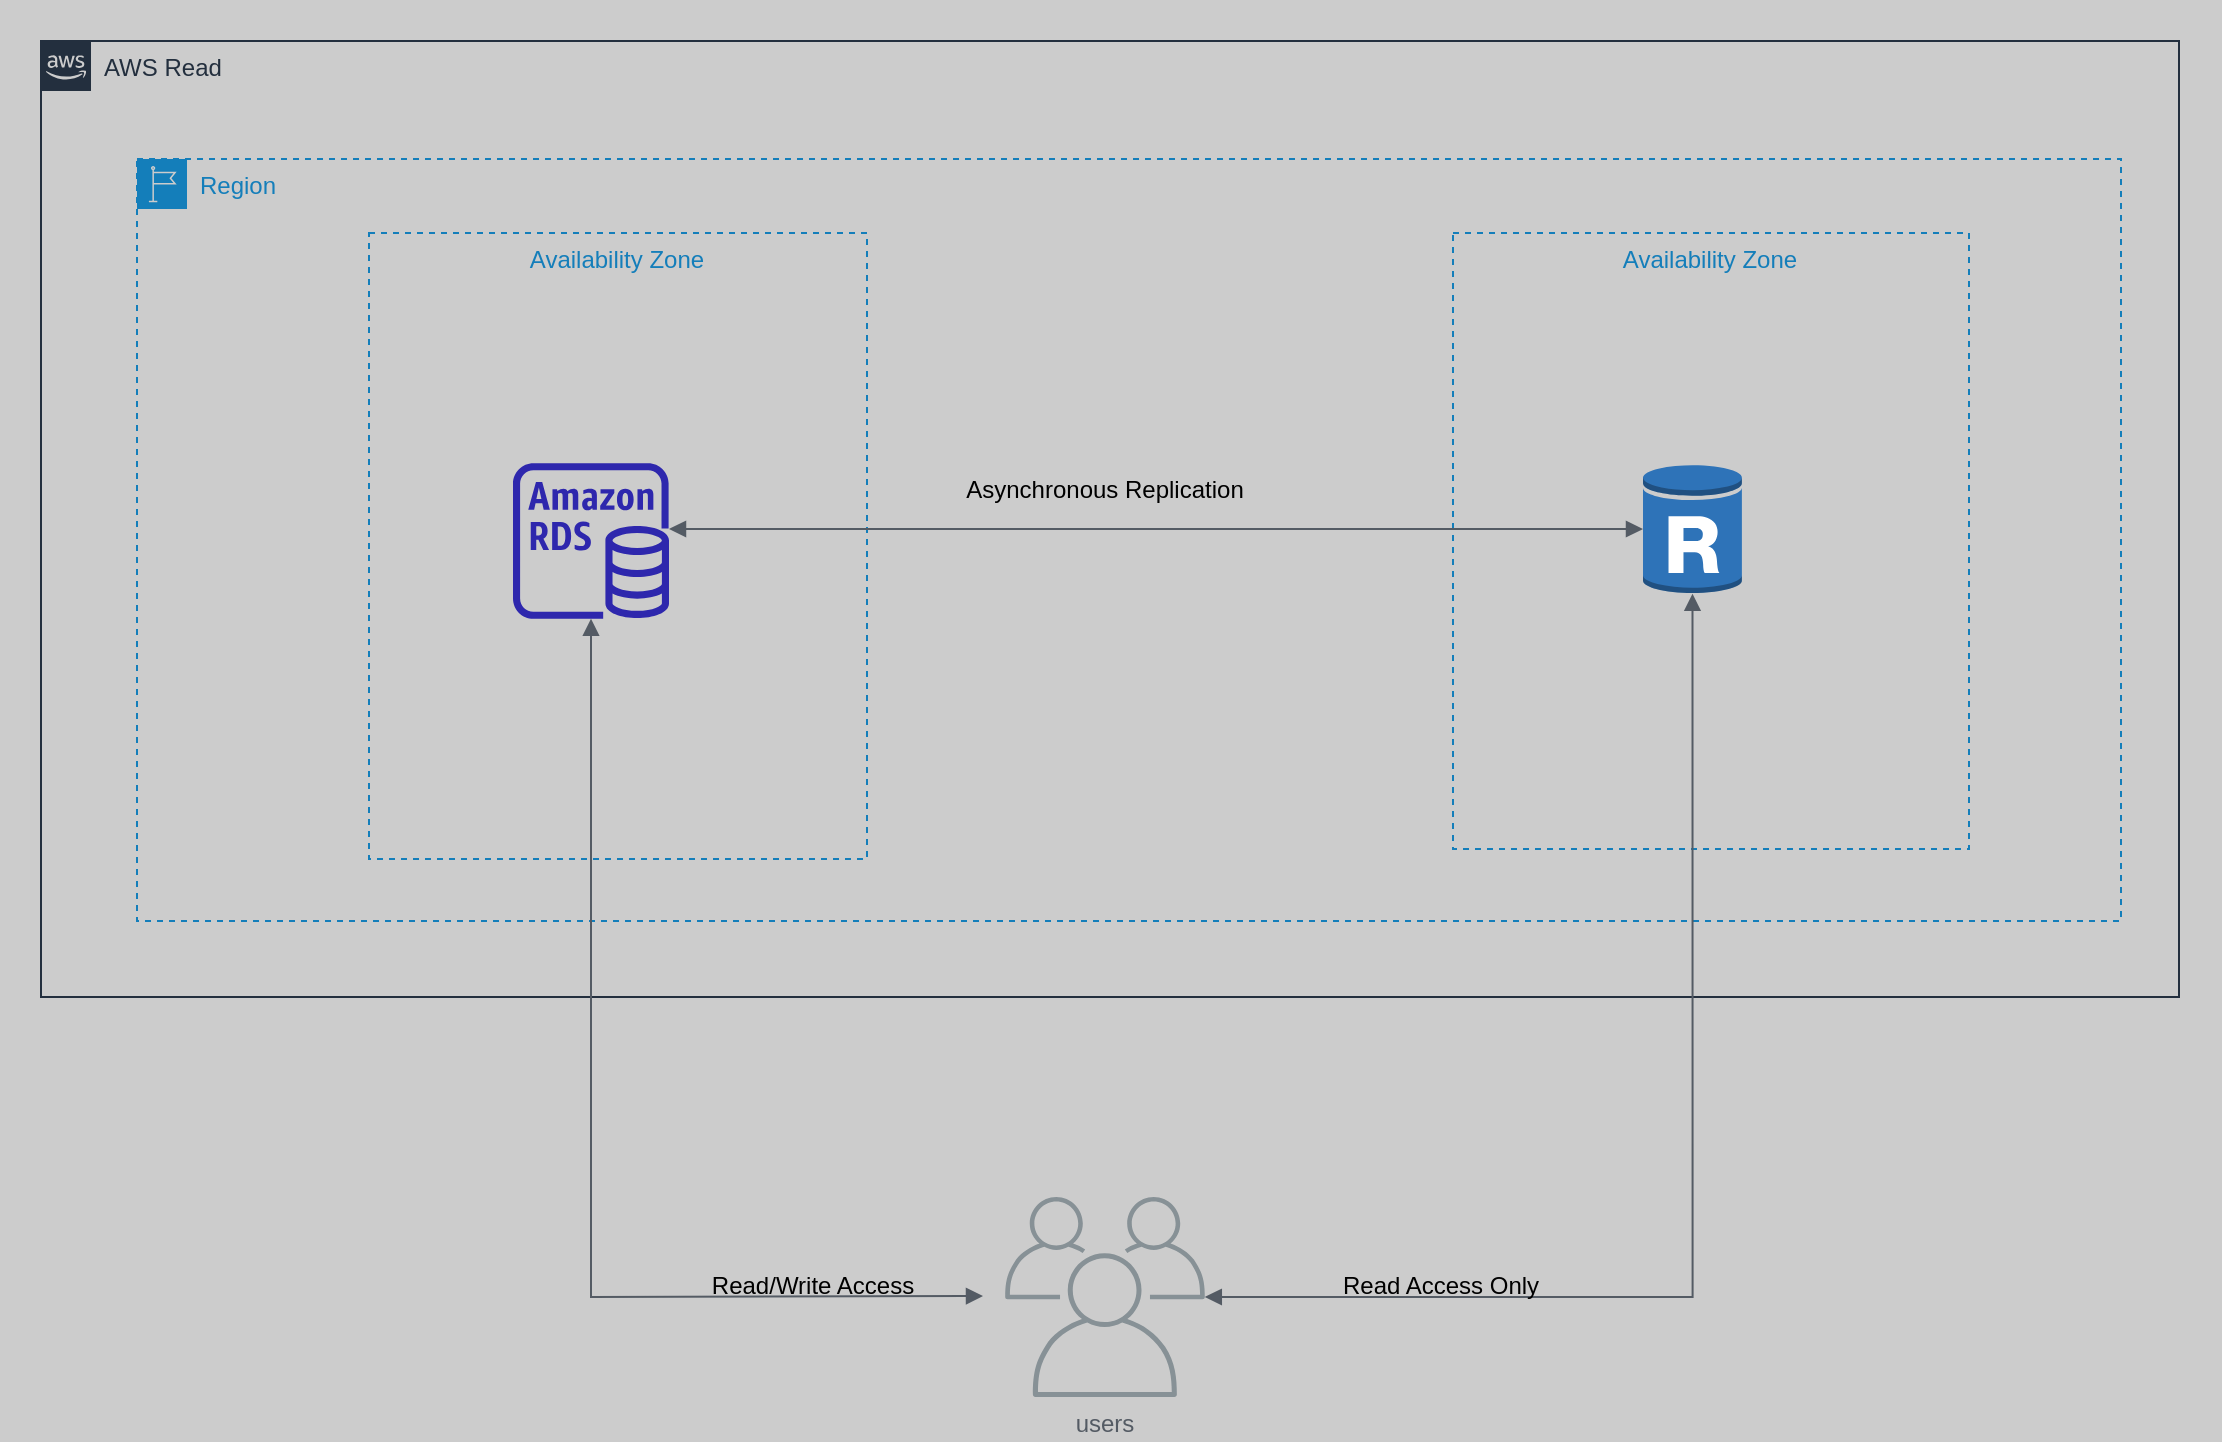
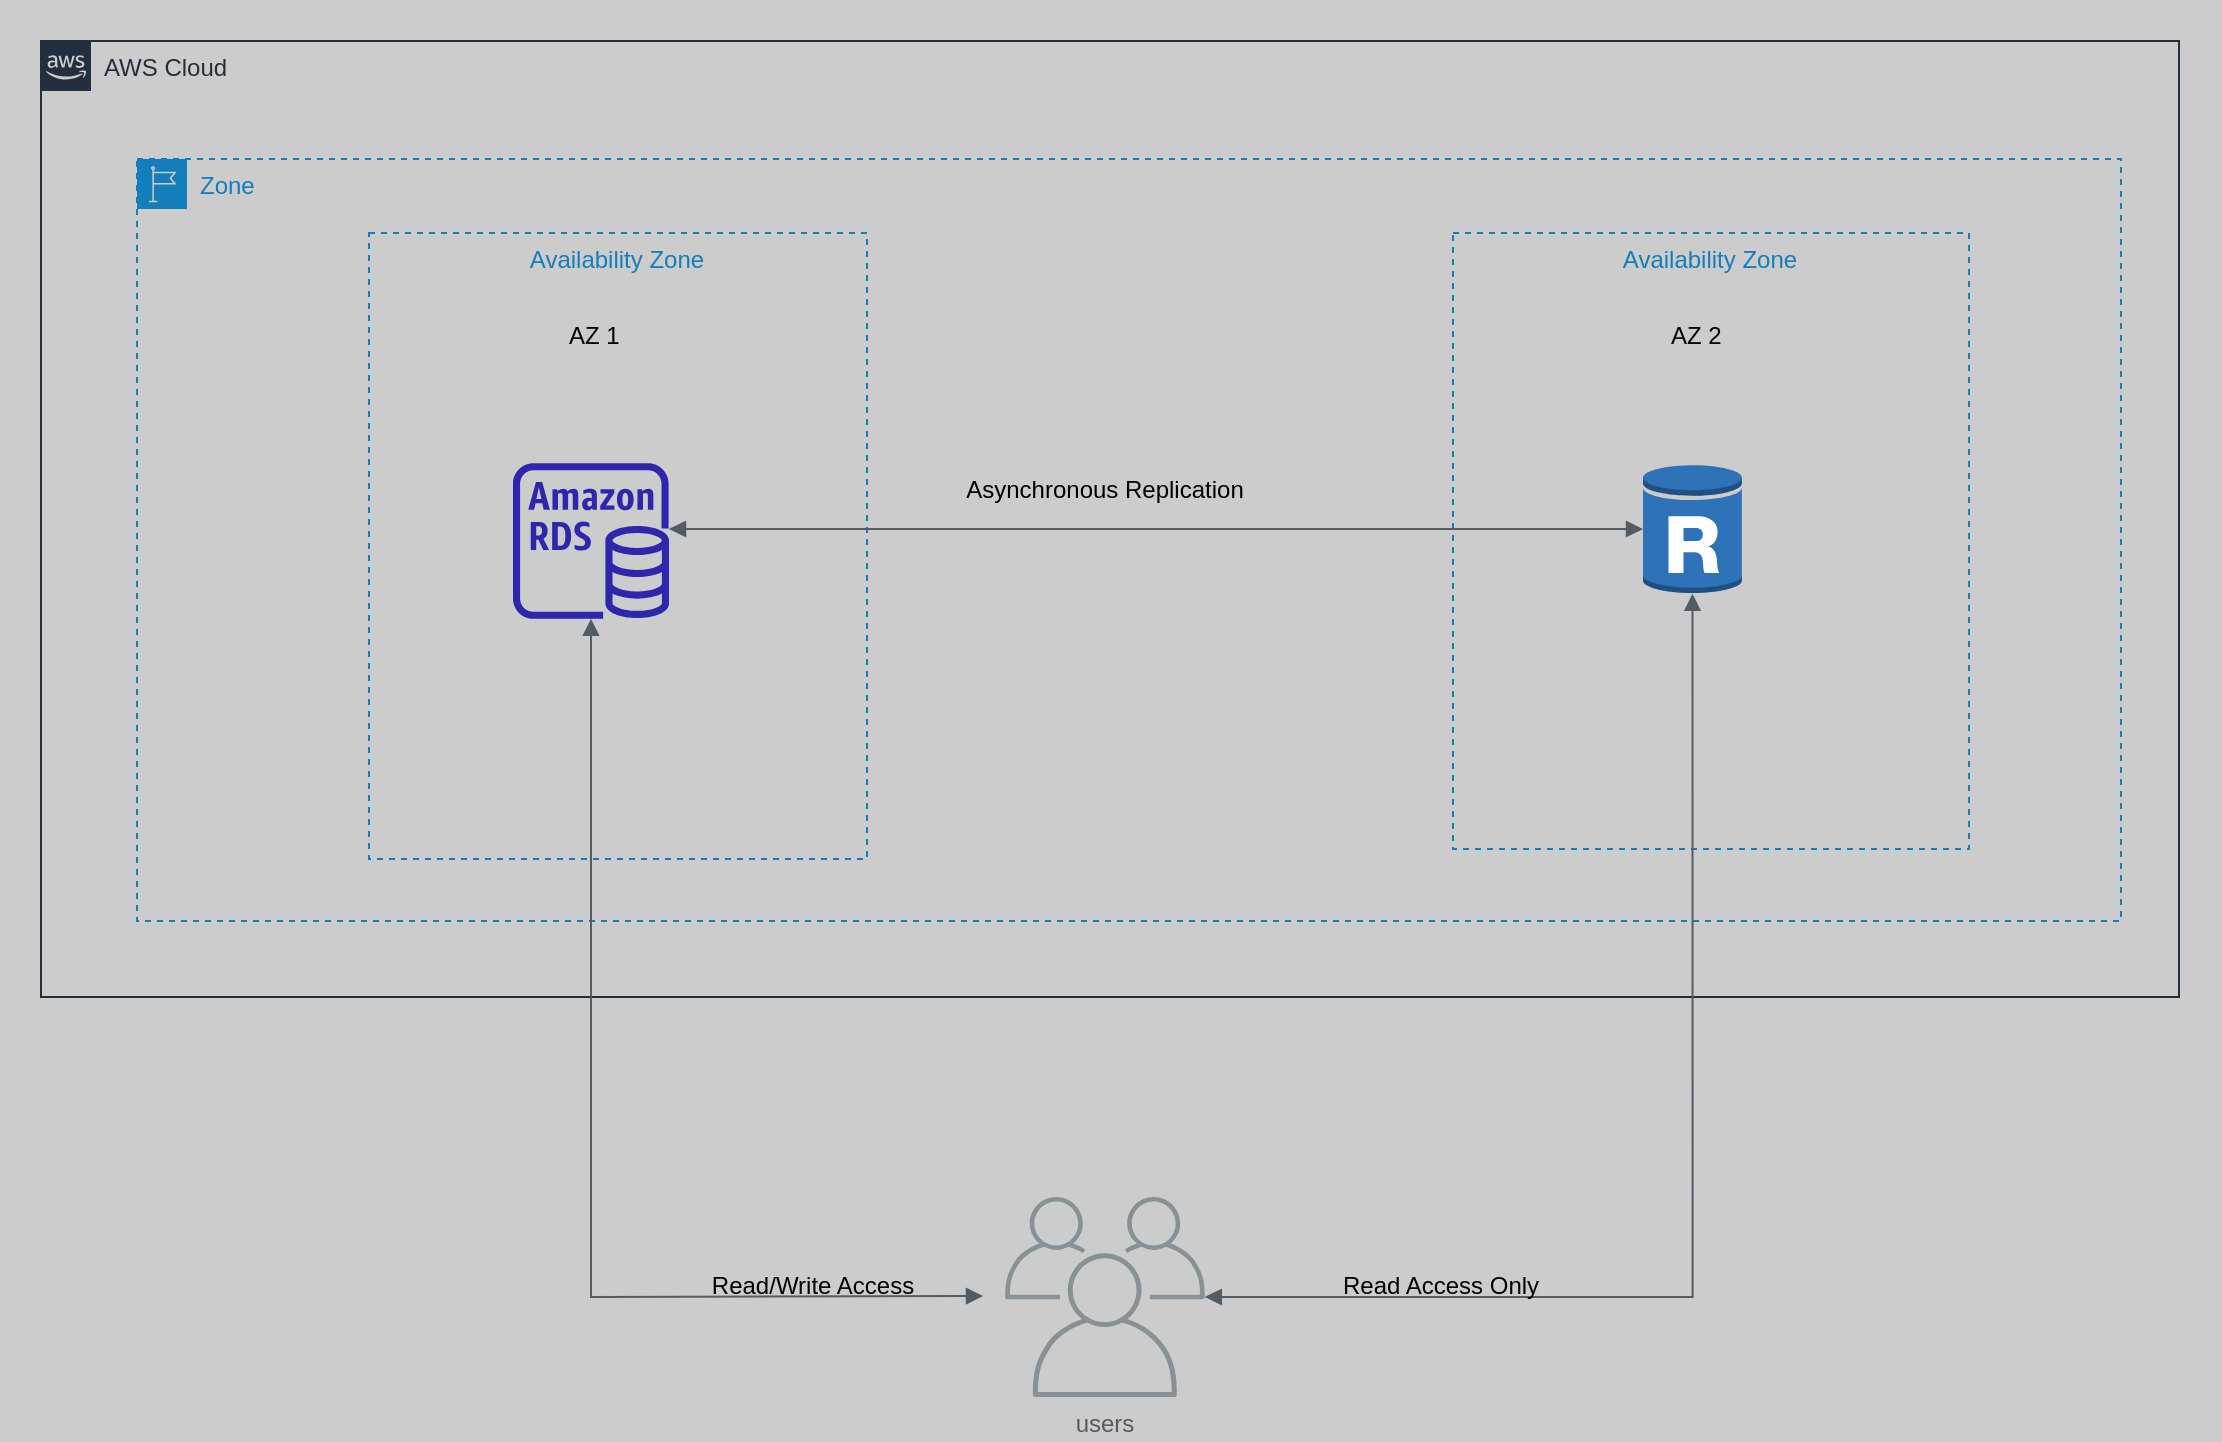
- <mxCell id="2" value="AWS Read" style="points=[[0,0],[0.25,0],[0.5,0],[0.75,0],[1,0],[1,0.25],[1,0.5],[1,0.75],[1,1],[0.75,1],[0.5,1],[0.25,1],[0,1],[0,0.75],[0,0.5],[0,0.25]];outlineConnect=0;gradientColor=none;html=1;whiteSpace=wrap;fontSize=12;fontStyle=0;container=1;pointerEvents=0;collapsible=0;recursiveResize=0;shape=mxgraph.aws4.group;grIcon=mxgraph.aws4.group_aws_cloud_alt;strokeColor=#232F3E;fillColor=none;verticalAlign=top;align=left;spacingLeft=30;fontColor=#232F3E;dashed=0;" vertex="1" parent="1"><mxGeometry x="20" y="20" width="1069" height="478" as="geometry" /></mxCell>
+ <mxCell id="2" value="AWS Cloud" style="points=[[0,0],[0.25,0],[0.5,0],[0.75,0],[1,0],[1,0.25],[1,0.5],[1,0.75],[1,1],[0.75,1],[0.5,1],[0.25,1],[0,1],[0,0.75],[0,0.5],[0,0.25]];outlineConnect=0;gradientColor=none;html=1;whiteSpace=wrap;fontSize=12;fontStyle=0;container=1;pointerEvents=0;collapsible=0;recursiveResize=0;shape=mxgraph.aws4.group;grIcon=mxgraph.aws4.group_aws_cloud_alt;strokeColor=#232F3E;fillColor=none;verticalAlign=top;align=left;spacingLeft=30;fontColor=#232F3E;dashed=0;" vertex="1" parent="1"><mxGeometry x="20" y="20" width="1069" height="478" as="geometry" /></mxCell>
- <mxCell id="3" value="Region" style="points=[[0,0],[0.25,0],[0.5,0],[0.75,0],[1,0],[1,0.25],[1,0.5],[1,0.75],[1,1],[0.75,1],[0.5,1],[0.25,1],[0,1],[0,0.75],[0,0.5],[0,0.25]];outlineConnect=0;gradientColor=none;html=1;whiteSpace=wrap;fontSize=12;fontStyle=0;container=1;pointerEvents=0;collapsible=0;recursiveResize=0;shape=mxgraph.aws4.group;grIcon=mxgraph.aws4.group_region;strokeColor=#147EBA;fillColor=none;verticalAlign=top;align=left;spacingLeft=30;fontColor=#147EBA;dashed=1;" vertex="1" parent="2"><mxGeometry x="48" y="59" width="992" height="381" as="geometry" /></mxCell>
+ <mxCell id="3" value="Zone" style="points=[[0,0],[0.25,0],[0.5,0],[0.75,0],[1,0],[1,0.25],[1,0.5],[1,0.75],[1,1],[0.75,1],[0.5,1],[0.25,1],[0,1],[0,0.75],[0,0.5],[0,0.25]];outlineConnect=0;gradientColor=none;html=1;whiteSpace=wrap;fontSize=12;fontStyle=0;container=1;pointerEvents=0;collapsible=0;recursiveResize=0;shape=mxgraph.aws4.group;grIcon=mxgraph.aws4.group_region;strokeColor=#147EBA;fillColor=none;verticalAlign=top;align=left;spacingLeft=30;fontColor=#147EBA;dashed=1;" vertex="1" parent="2"><mxGeometry x="48" y="59" width="992" height="381" as="geometry" /></mxCell>
+ <mxCell id="9" value="&amp;nbsp;AZ 1" style="text;html=1;align=center;verticalAlign=middle;resizable=0;points=[];autosize=1;strokeColor=none;fillColor=none;" vertex="1" parent="3"><mxGeometry x="203.5" y="76" width="47" height="26" as="geometry" /></mxCell>
+ <mxCell id="10" value="&amp;nbsp;AZ 2" style="text;html=1;align=center;verticalAlign=middle;resizable=0;points=[];autosize=1;strokeColor=none;fillColor=none;" vertex="1" parent="3"><mxGeometry x="754.25" y="76" width="47" height="26" as="geometry" /></mxCell>
